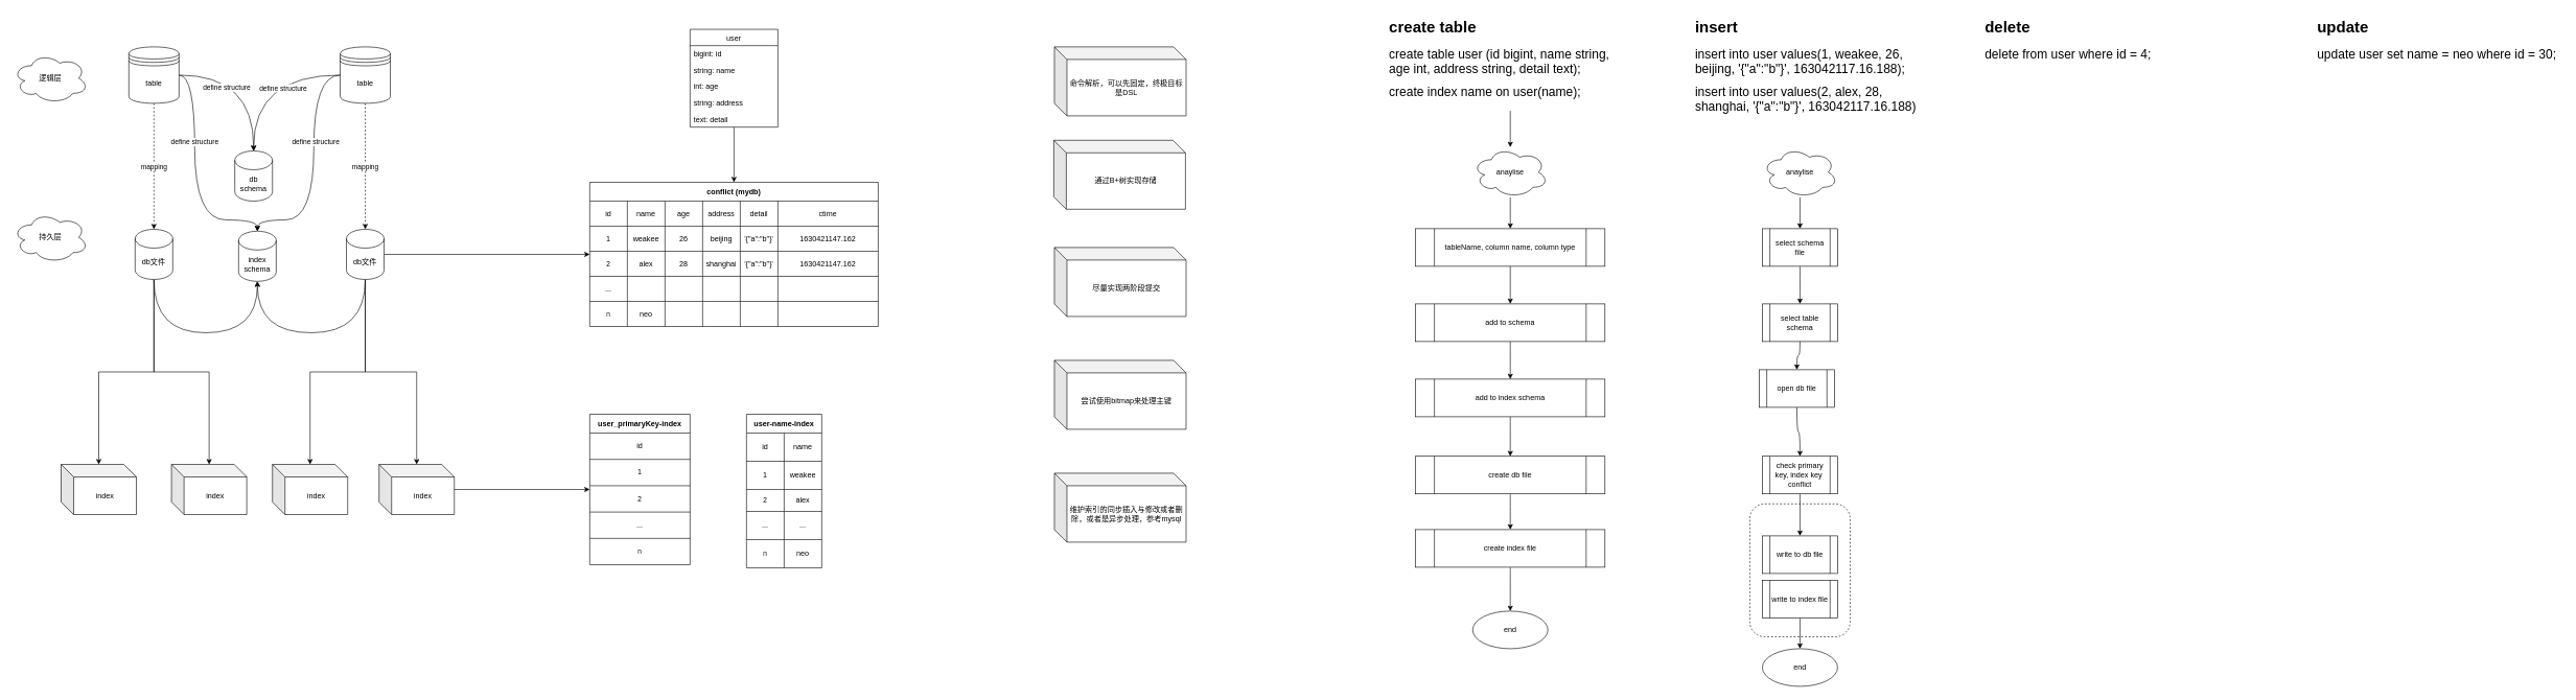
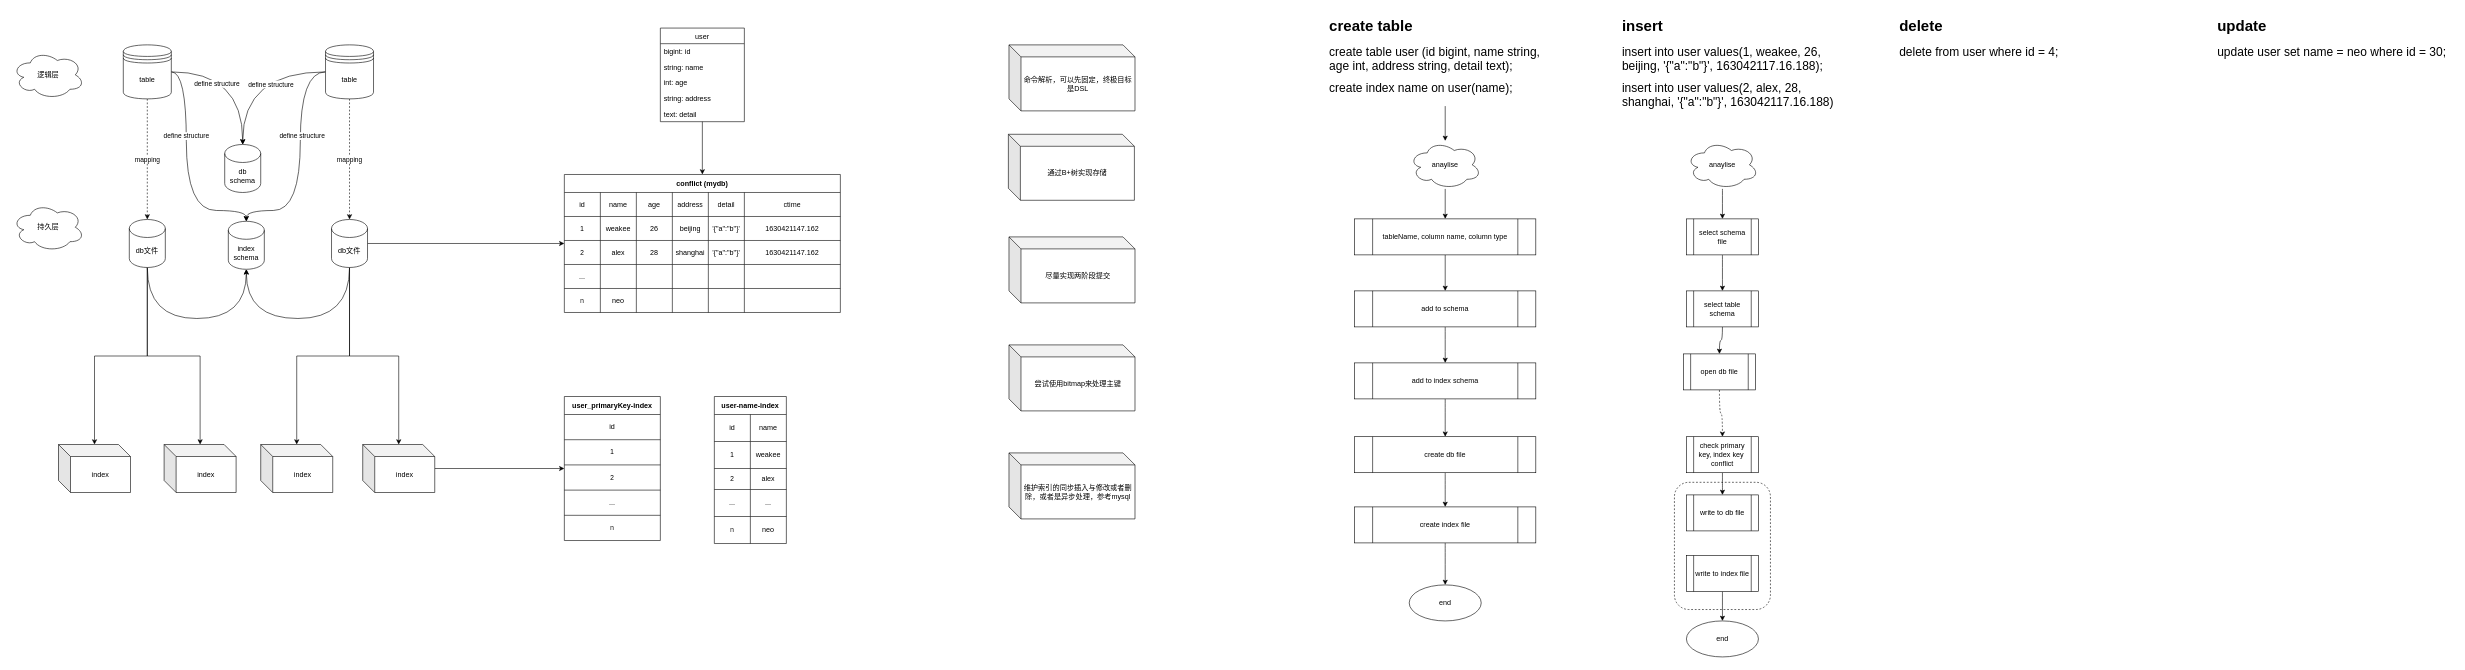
- <mxCell id="131" value="" style="edgeStyle=orthogonalEdgeStyle;curved=1;orthogonalLoop=1;jettySize=auto;html=1;" edge="1" parent="1" source="132" target="134"><mxGeometry relative="1" as="geometry" /></mxCell>
+ <mxCell id="131" value="" style="edgeStyle=orthogonalEdgeStyle;curved=1;orthogonalLoop=1;jettySize=auto;html=1;dashed=1;" edge="1" parent="1" source="132" target="134"><mxGeometry relative="1" as="geometry" /></mxCell>
- <mxCell id="135" value="write to db file" style="shape=process;whiteSpace=wrap;html=1;backgroundOutline=1;" vertex="1" parent="1"><mxGeometry x="2810" y="854" width="120" height="60" as="geometry" /></mxCell>
+ <mxCell id="135" value="write to db file" style="shape=process;whiteSpace=wrap;html=1;backgroundOutline=1;" vertex="1" parent="1"><mxGeometry x="2810" y="824" width="120" height="60" as="geometry" /></mxCell>
